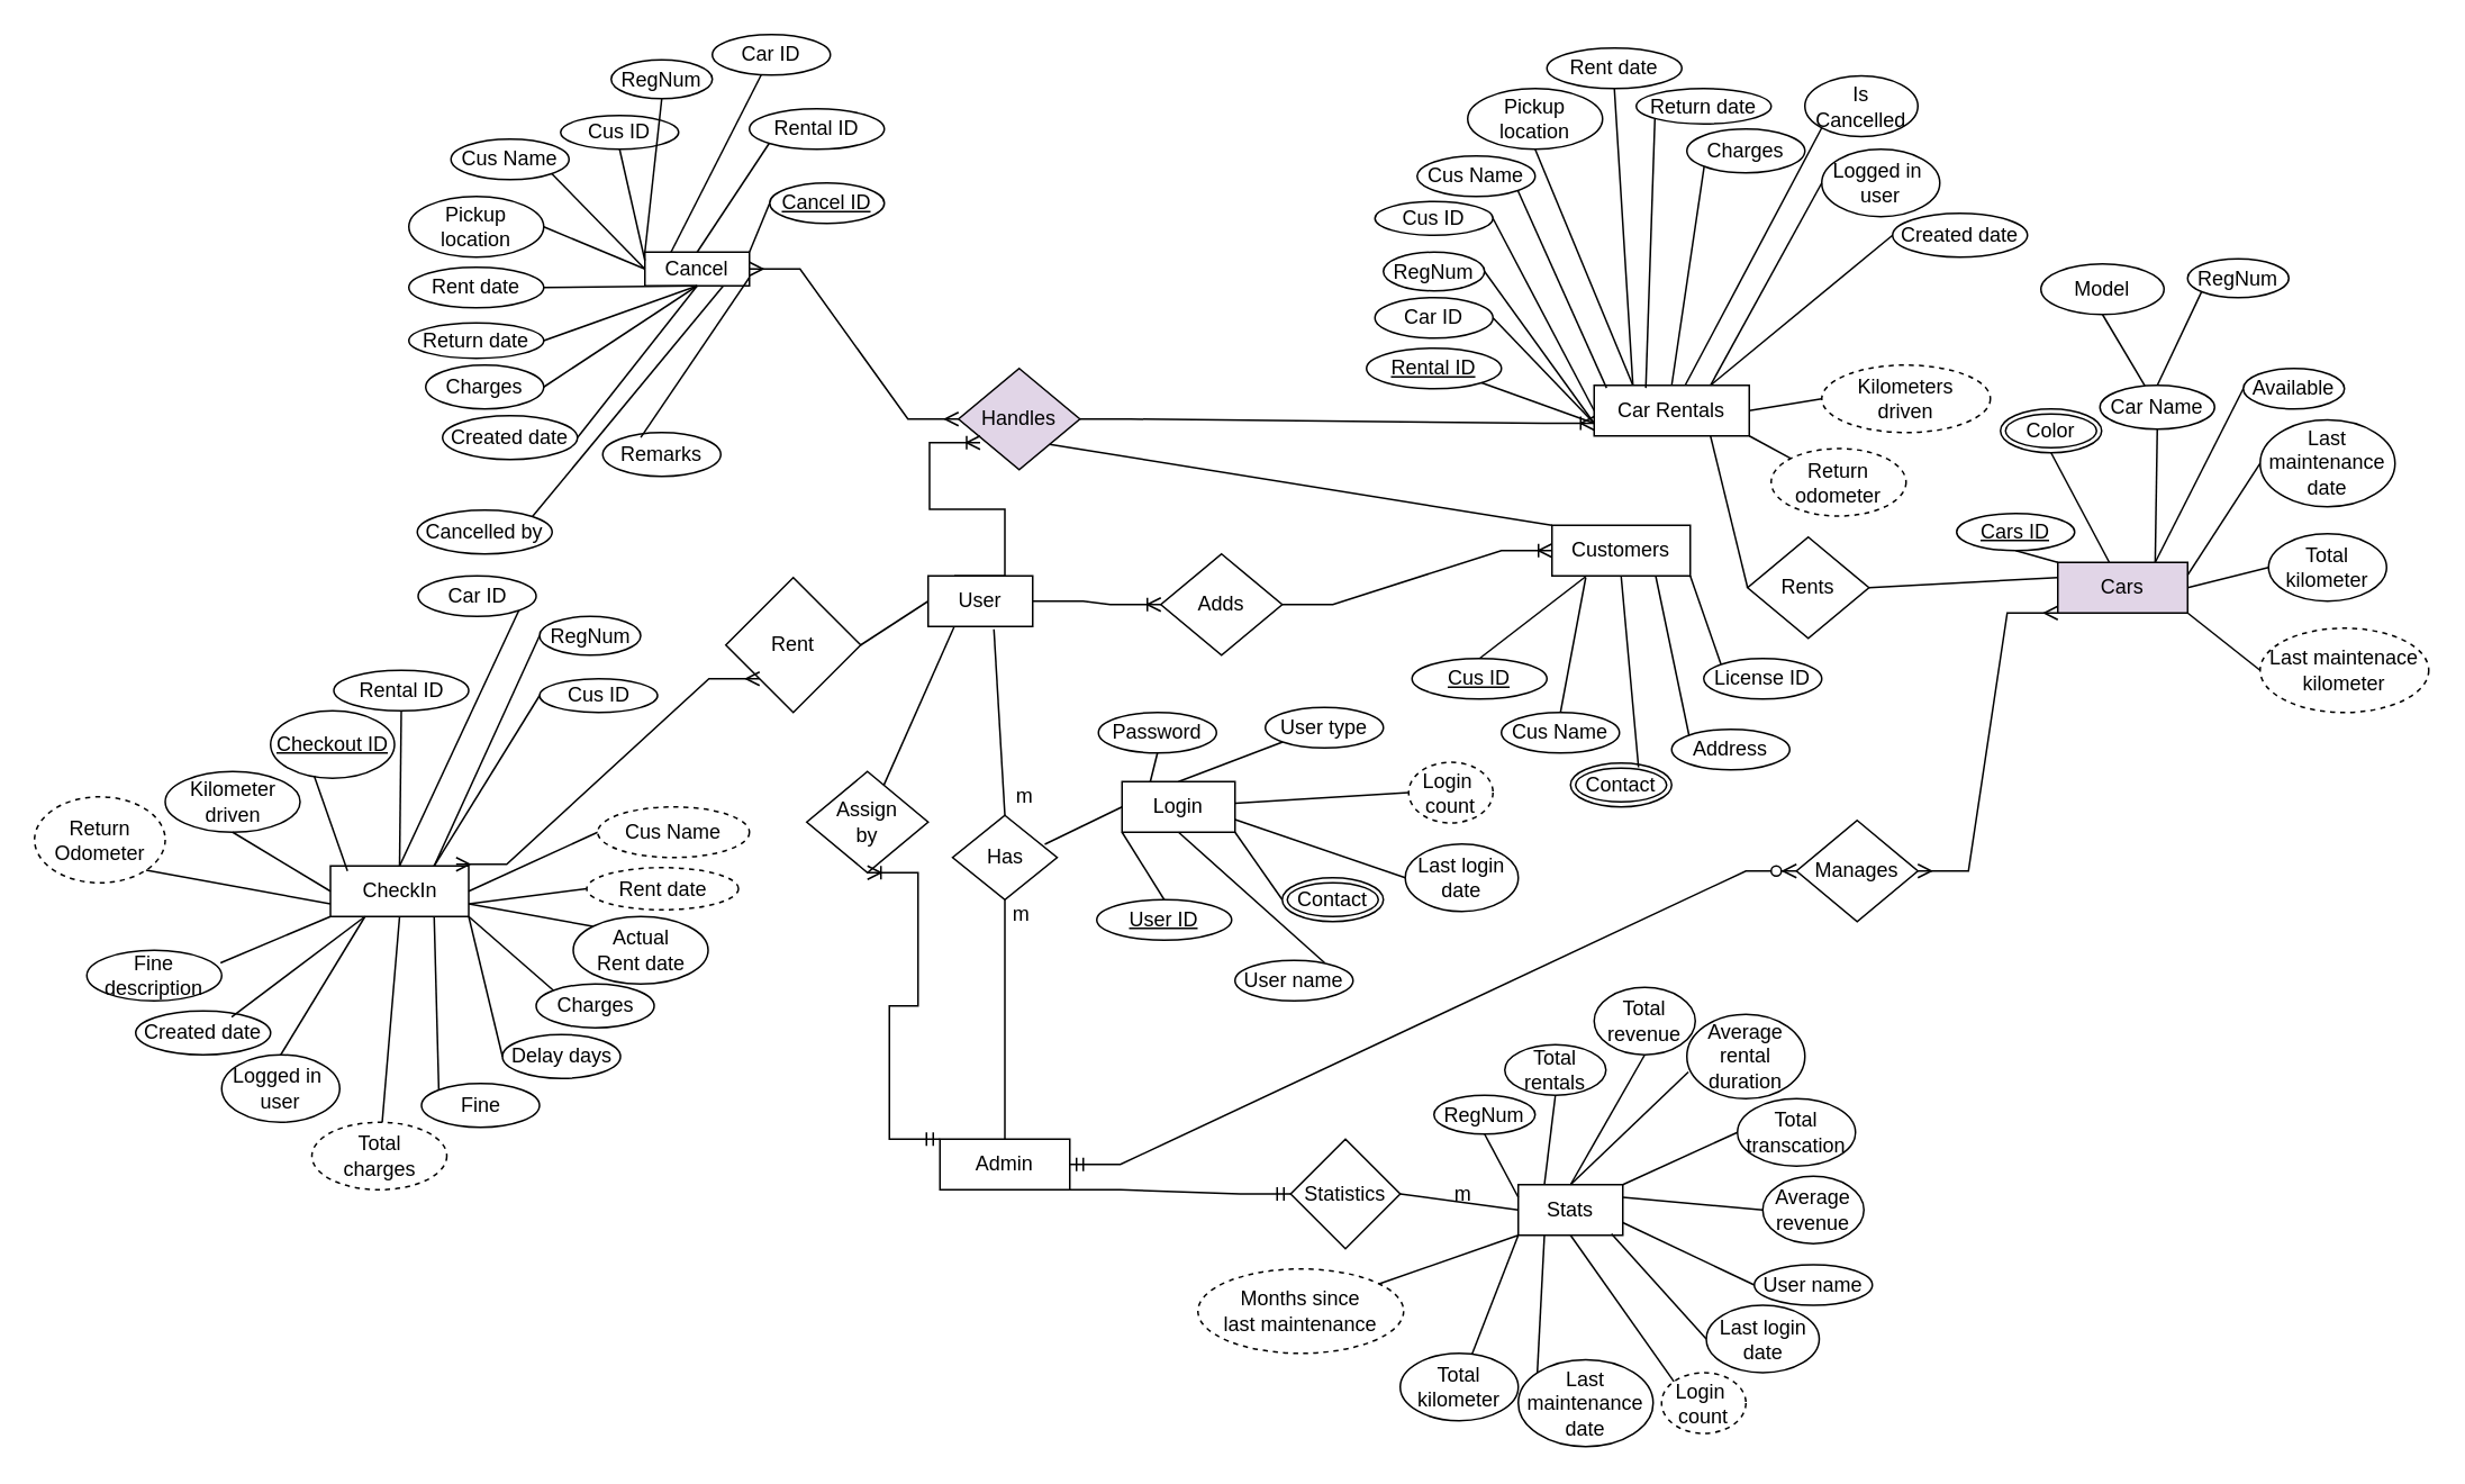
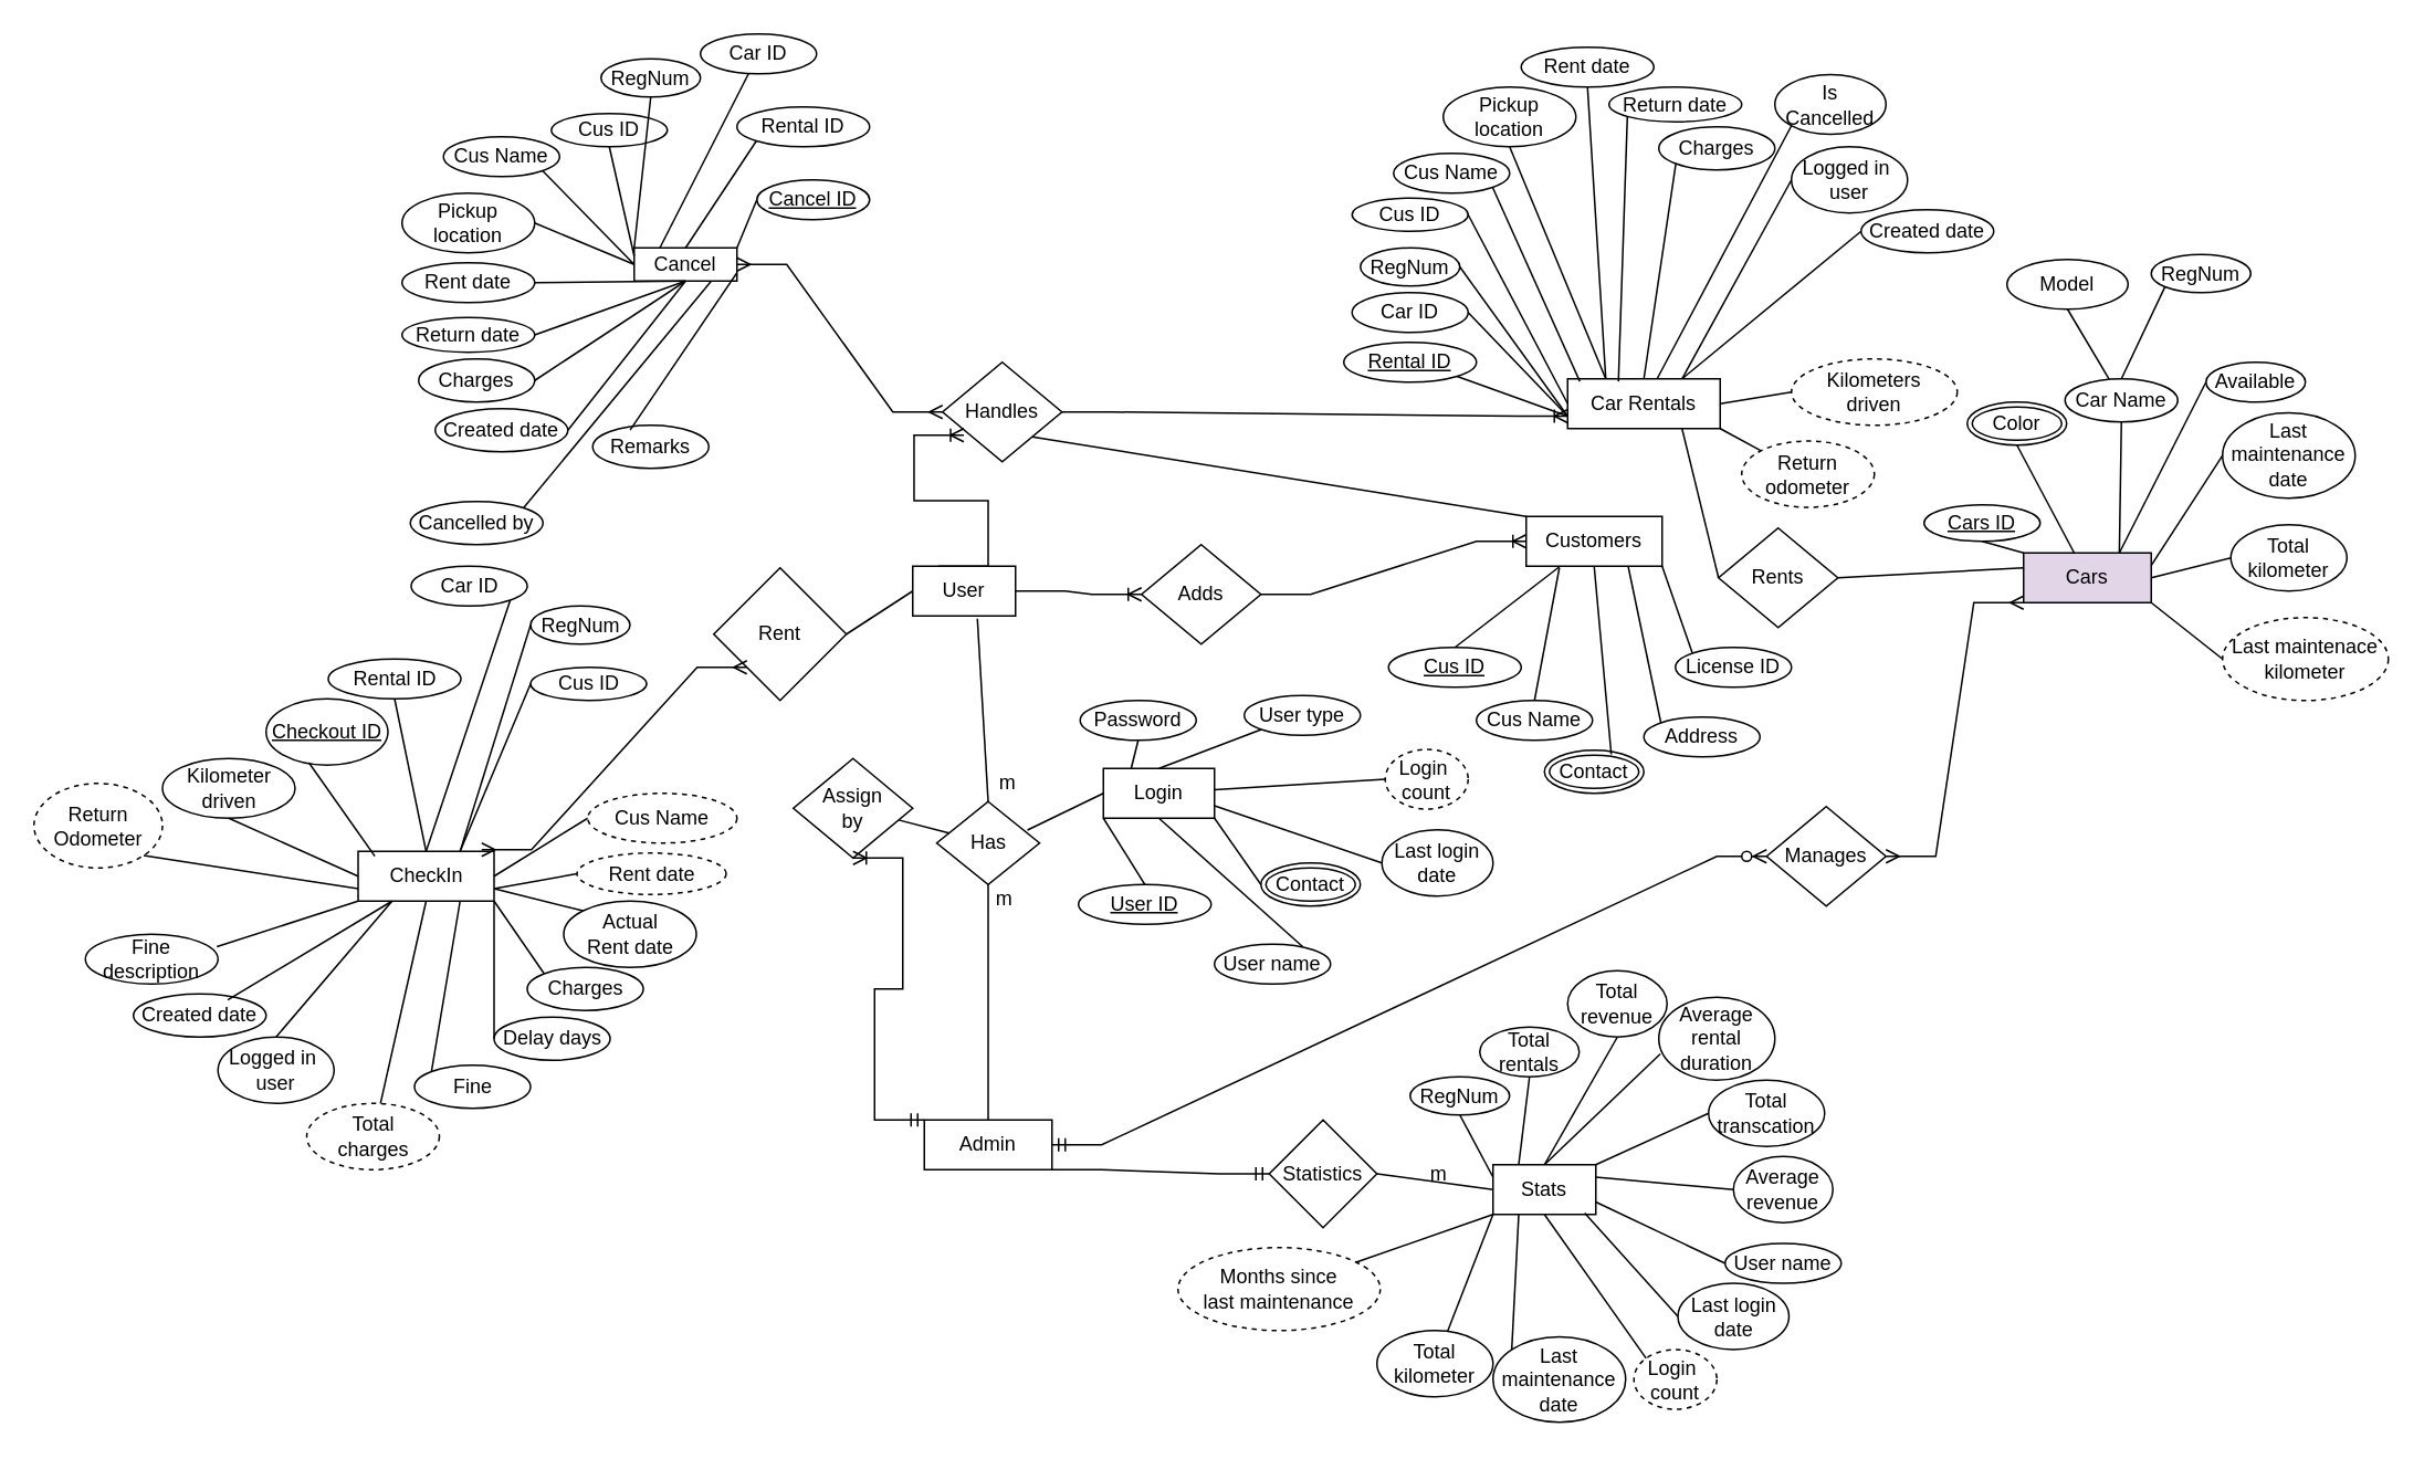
- <mxCell id="13" value="Handles" style="rhombus;whiteSpace=wrap;html=1;fillColor=#e1d5e7;" parent="1" vertex="1"><mxGeometry x="568" y="218" width="72" height="60" as="geometry" /></mxCell>
+ <mxCell id="13" value="Handles" style="rhombus;whiteSpace=wrap;html=1;" parent="1" vertex="1"><mxGeometry x="568" y="218" width="72" height="60" as="geometry" /></mxCell>
- <mxCell id="12" value="" style="endArrow=none;html=1;rounded=0;entryX=0.25;entryY=1;entryDx=0;entryDy=0;" parent="1" source="11" target="2" edge="1"><mxGeometry width="50" height="50" relative="1" as="geometry"><mxPoint x="691" y="416" as="sourcePoint" /><mxPoint x="741" y="366" as="targetPoint" /></mxGeometry></mxCell>
+ <mxCell id="12" value="" style="endArrow=none;html=1;rounded=0;" parent="1" source="11" target="8" edge="1"><mxGeometry width="50" height="50" relative="1" as="geometry"><mxPoint x="691" y="416" as="sourcePoint" /><mxPoint x="741" y="366" as="targetPoint" /></mxGeometry></mxCell>
- <mxCell id="119" value="CheckIn" style="rounded=0;whiteSpace=wrap;html=1;" parent="1" vertex="1"><mxGeometry x="195.5" y="513" width="82" height="30" as="geometry" /></mxCell>
+ <mxCell id="119" value="CheckIn" style="rounded=0;whiteSpace=wrap;html=1;" parent="1" vertex="1"><mxGeometry x="215.5" y="513" width="82" height="30" as="geometry" /></mxCell>
